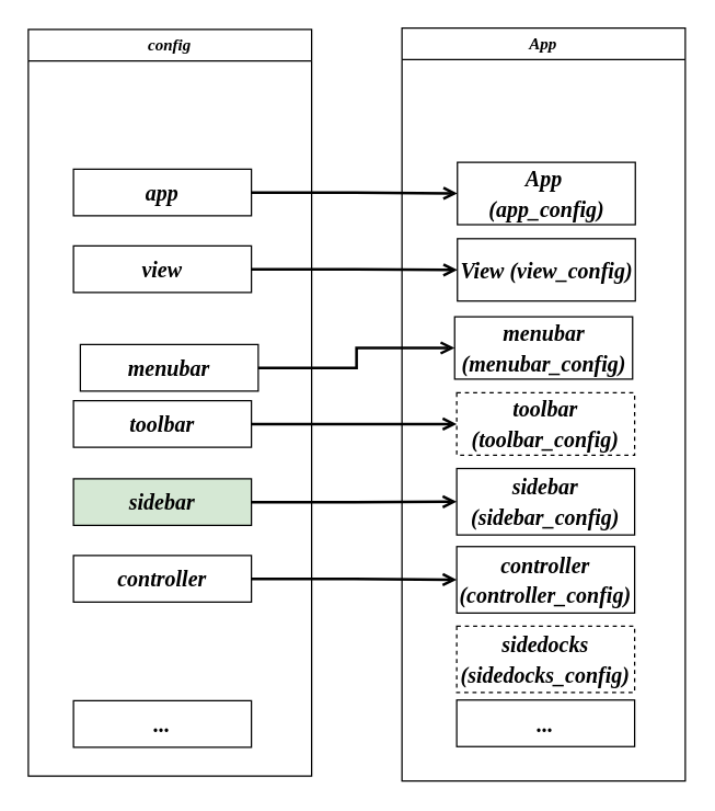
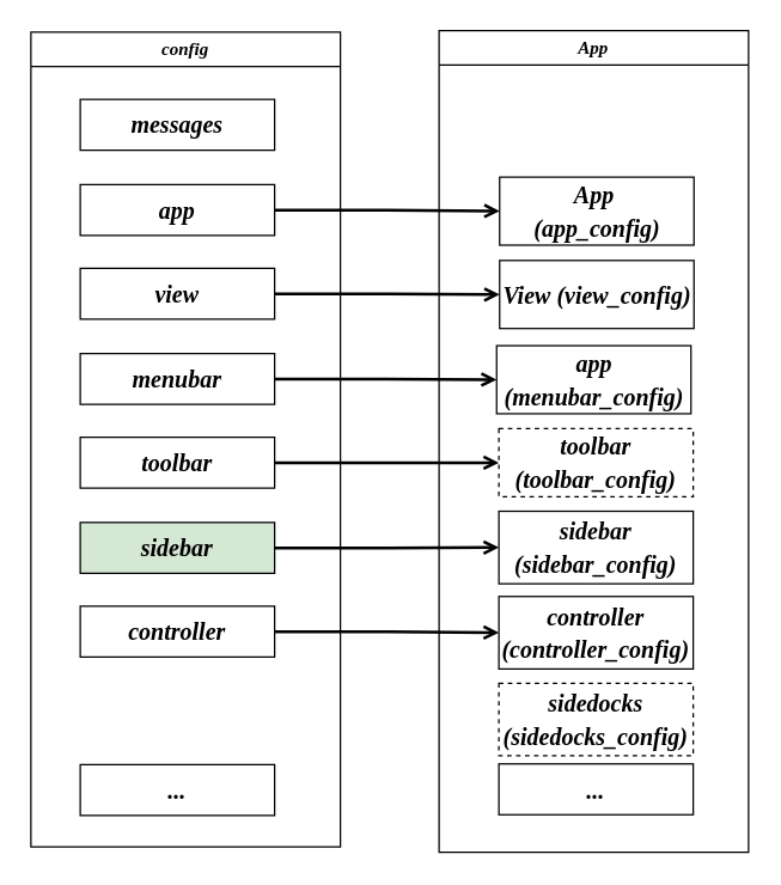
+ <mxCell id="3" value="&lt;div style=&quot;font-size: 16px; line-height: 22px;&quot;&gt;&lt;span style=&quot;&quot;&gt;messages&lt;/span&gt;&lt;/div&gt;" style="rounded=0;whiteSpace=wrap;html=1;labelBackgroundColor=none;fontColor=default;fontFamily=Source Sans Pro;fontStyle=3" parent="2" vertex="1"><mxGeometry x="33" y="45" width="130" height="34" as="geometry" /></mxCell>
- <mxCell id="17" value="&lt;div style=&quot;font-size: 16px; line-height: 22px;&quot;&gt;&lt;div style=&quot;line-height: 22px;&quot;&gt;&lt;div style=&quot;line-height: 22px;&quot;&gt;&lt;div style=&quot;line-height: 22px;&quot;&gt;&lt;div style=&quot;line-height: 22px;&quot;&gt;menubar (menubar_config)&lt;br&gt;&lt;/div&gt;&lt;/div&gt;&lt;/div&gt;&lt;/div&gt;&lt;/div&gt;" style="rounded=0;whiteSpace=wrap;html=1;labelBackgroundColor=none;fontColor=default;fontFamily=Source Sans Pro;fontStyle=3" parent="11" vertex="1"><mxGeometry x="38.5" y="210.75" width="130" height="45.5" as="geometry" /></mxCell>
+ <mxCell id="17" value="&lt;div style=&quot;font-size: 16px; line-height: 22px;&quot;&gt;&lt;div style=&quot;line-height: 22px;&quot;&gt;&lt;div style=&quot;line-height: 22px;&quot;&gt;&lt;div style=&quot;line-height: 22px;&quot;&gt;&lt;div style=&quot;line-height: 22px;&quot;&gt;app (menubar_config)&lt;br&gt;&lt;/div&gt;&lt;/div&gt;&lt;/div&gt;&lt;/div&gt;&lt;/div&gt;" style="rounded=0;whiteSpace=wrap;html=1;labelBackgroundColor=none;fontColor=default;fontFamily=Source Sans Pro;fontStyle=3" parent="11" vertex="1"><mxGeometry x="38.5" y="210.75" width="130" height="45.5" as="geometry" /></mxCell>
- <mxCell id="6" value="&lt;div style=&quot;font-size: 16px; line-height: 22px;&quot;&gt;&lt;div style=&quot;line-height: 22px;&quot;&gt;&lt;div style=&quot;line-height: 22px;&quot;&gt;&lt;div style=&quot;line-height: 22px;&quot;&gt;&lt;span style=&quot;&quot;&gt;menubar&lt;/span&gt;&lt;/div&gt;&lt;/div&gt;&lt;/div&gt;&lt;/div&gt;" style="rounded=0;whiteSpace=wrap;html=1;labelBackgroundColor=none;fontColor=default;fontFamily=Source Sans Pro;fontStyle=3" parent="2" vertex="1"><mxGeometry x="38" y="230" width="130" height="34" as="geometry" /></mxCell>
+ <mxCell id="6" value="&lt;div style=&quot;font-size: 16px; line-height: 22px;&quot;&gt;&lt;div style=&quot;line-height: 22px;&quot;&gt;&lt;div style=&quot;line-height: 22px;&quot;&gt;&lt;div style=&quot;line-height: 22px;&quot;&gt;&lt;span style=&quot;&quot;&gt;menubar&lt;/span&gt;&lt;/div&gt;&lt;/div&gt;&lt;/div&gt;&lt;/div&gt;" style="rounded=0;whiteSpace=wrap;html=1;labelBackgroundColor=none;fontColor=default;fontFamily=Source Sans Pro;fontStyle=3" parent="2" vertex="1"><mxGeometry x="33" y="215" width="130" height="34" as="geometry" /></mxCell>
